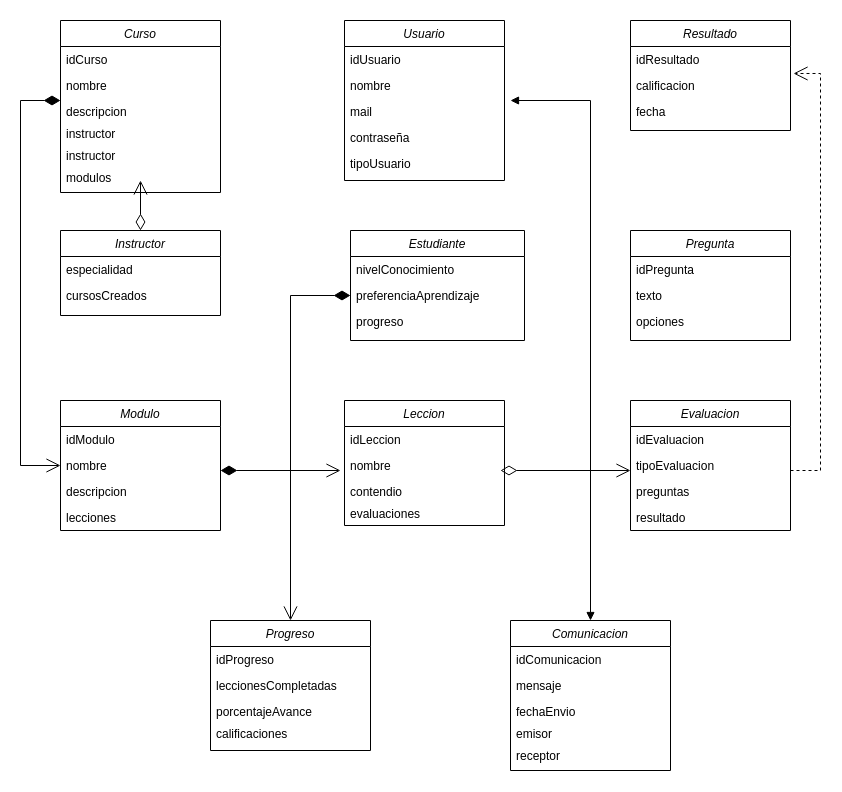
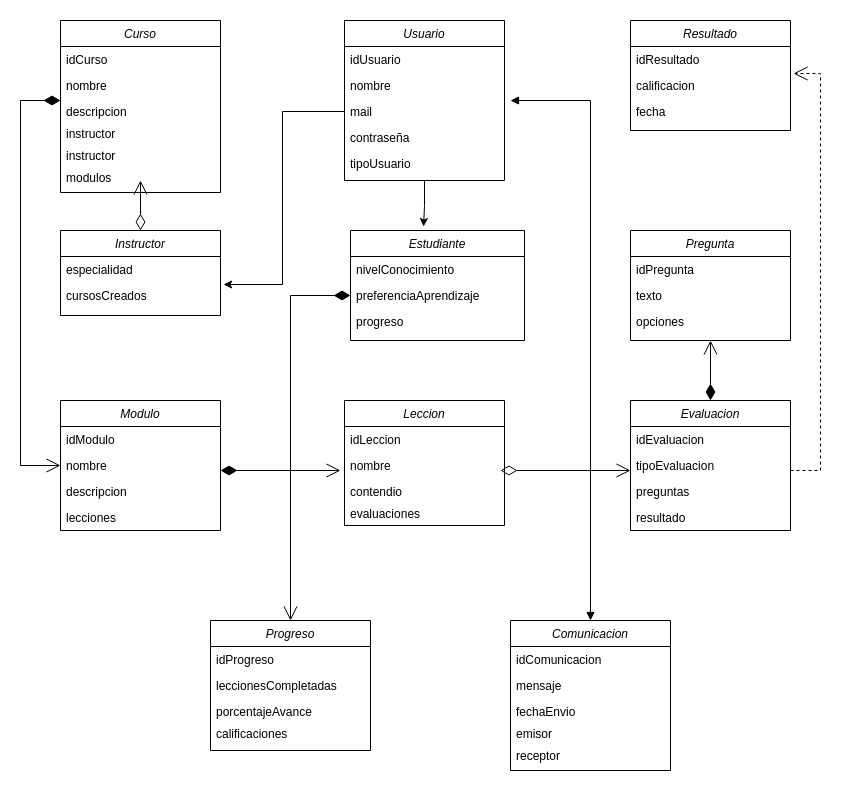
+ <mxCell id="51" style="edgeStyle=orthogonalEdgeStyle;rounded=0;orthogonalLoop=1;jettySize=auto;html=1;entryX=1.019;entryY=0.077;entryDx=0;entryDy=0;entryPerimeter=0;" parent="1" source="5" target="14" edge="1"><mxGeometry relative="1" as="geometry" /></mxCell>
+ <mxCell id="64" style="edgeStyle=orthogonalEdgeStyle;rounded=0;orthogonalLoop=1;jettySize=auto;html=1;entryX=0.42;entryY=-0.036;entryDx=0;entryDy=0;entryPerimeter=0;" edge="1" parent="1" source="2" target="8"><mxGeometry relative="1" as="geometry" /></mxCell>
+ <mxCell id="62" value="" style="endArrow=open;html=1;endSize=12;startArrow=diamondThin;startSize=14;startFill=1;edgeStyle=orthogonalEdgeStyle;align=left;verticalAlign=bottom;rounded=0;entryX=0.5;entryY=1;entryDx=0;entryDy=0;exitX=0.5;exitY=0;exitDx=0;exitDy=0;" edge="1" parent="1" source="56" target="20"><mxGeometry x="-1" y="3" relative="1" as="geometry"><mxPoint x="700" y="390" as="sourcePoint" /><mxPoint x="860" y="390" as="targetPoint" /></mxGeometry></mxCell>
